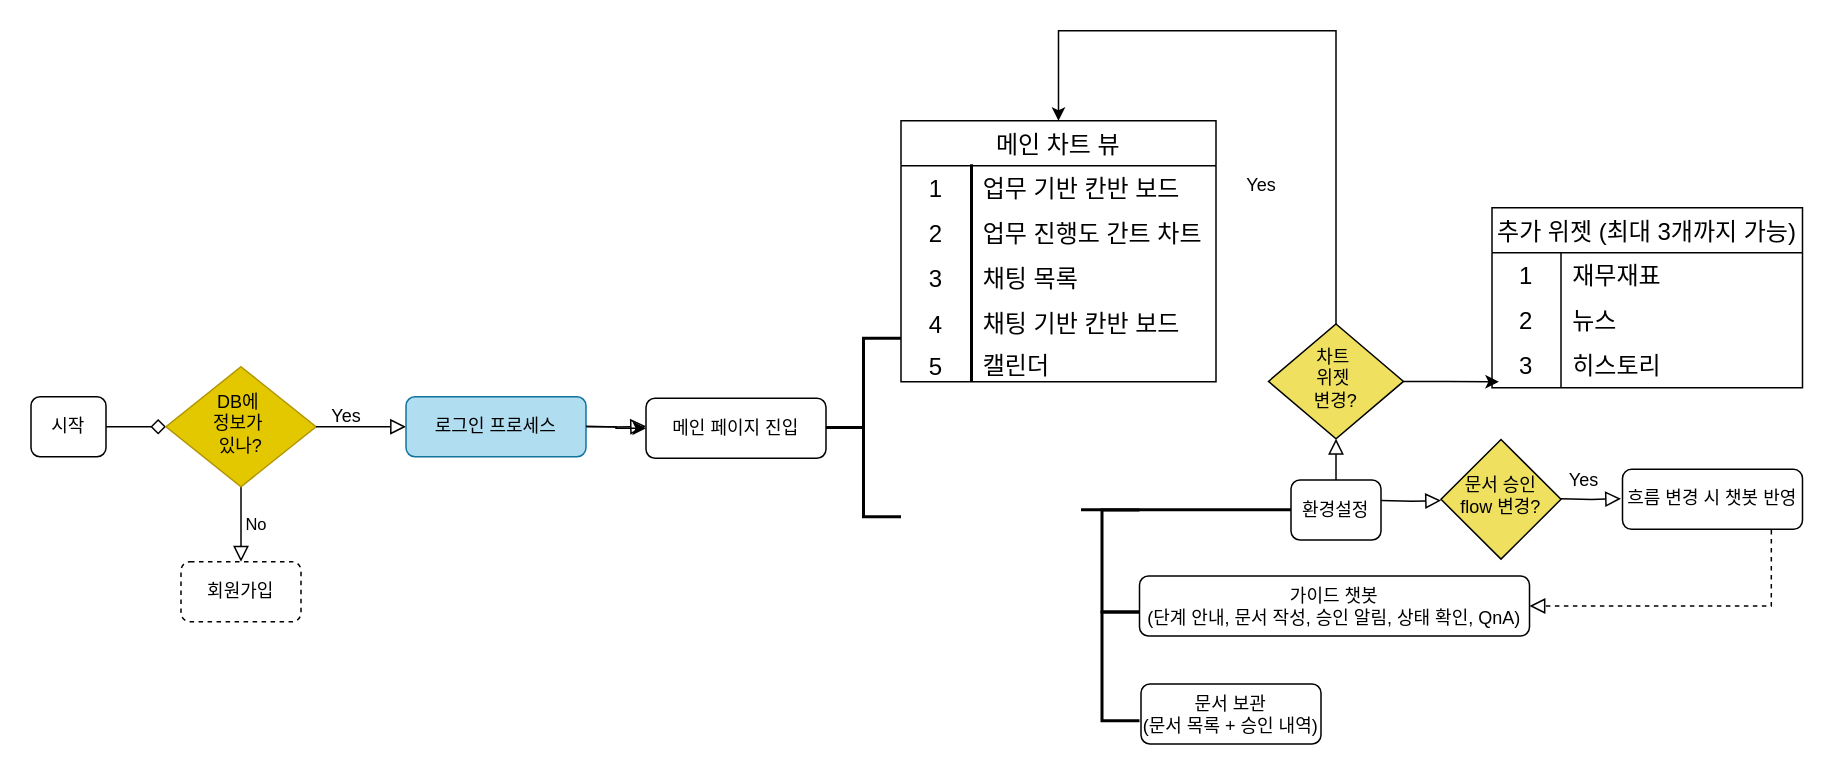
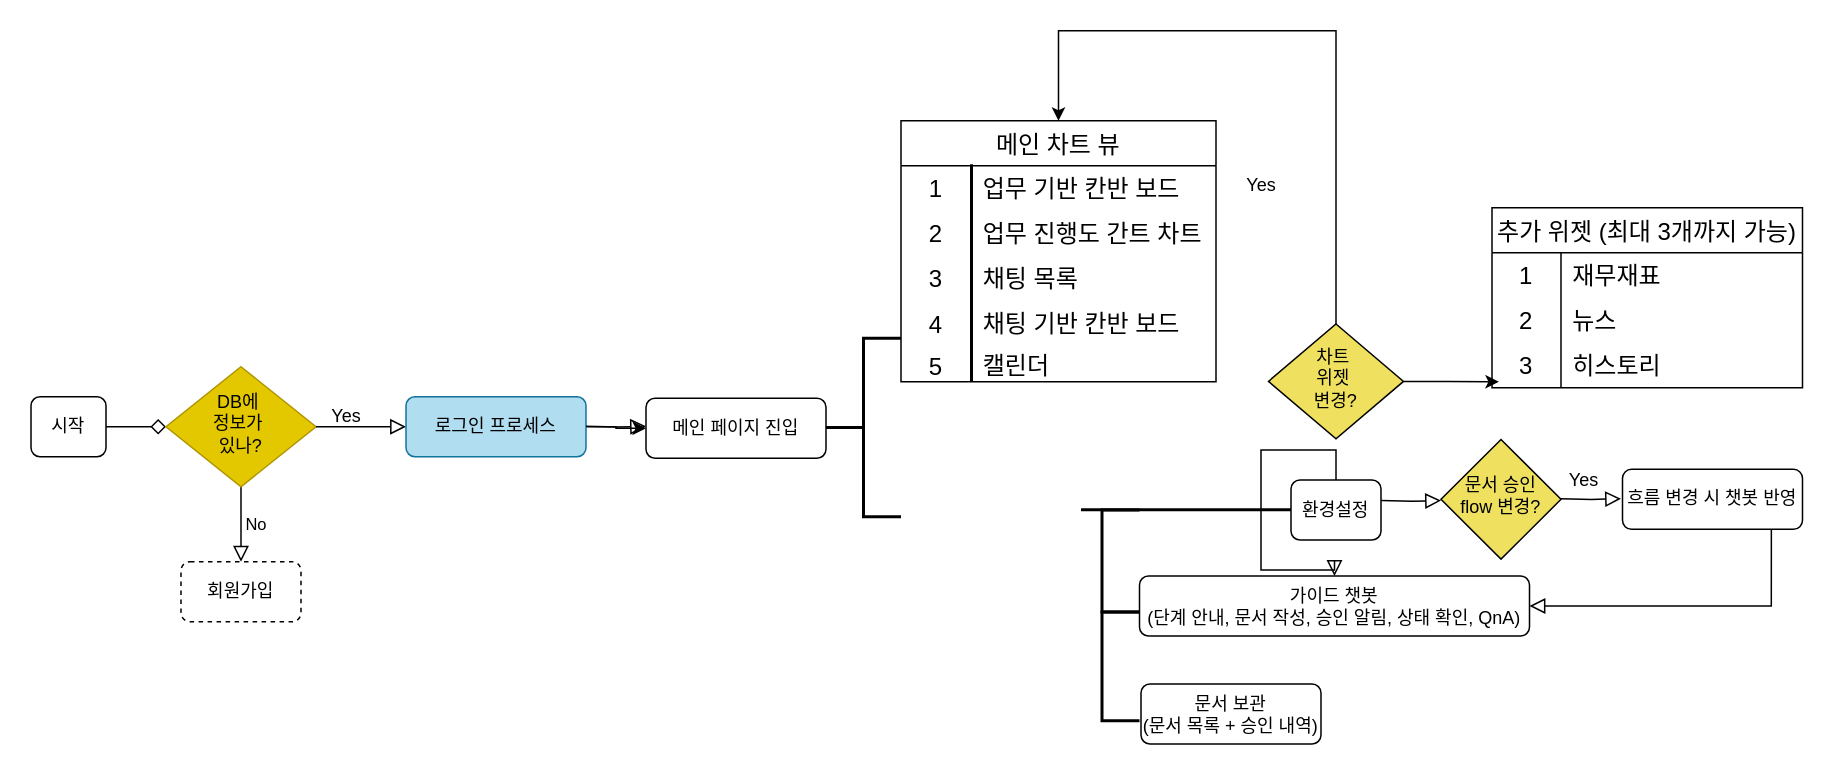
- <mxCell id="24" value="" style="rounded=0;html=1;jettySize=auto;orthogonalLoop=1;fontSize=11;endArrow=block;endFill=0;endSize=8;strokeWidth=1;shadow=0;labelBackgroundColor=none;edgeStyle=orthogonalEdgeStyle;exitX=0.5;exitY=0;exitDx=0;exitDy=0;entryX=0.5;entryY=1;entryDx=0;entryDy=0;" edge="1" parent="1" source="17" target="16"><mxGeometry relative="1" as="geometry"><mxPoint x="884" y="305.5" as="sourcePoint" /><mxPoint x="924" y="305.5" as="targetPoint" /></mxGeometry></mxCell>
+ <mxCell id="24" value="" style="rounded=0;html=1;jettySize=auto;orthogonalLoop=1;fontSize=11;endArrow=block;endFill=0;endSize=8;strokeWidth=1;shadow=0;labelBackgroundColor=none;edgeStyle=orthogonalEdgeStyle;exitX=0.5;exitY=0;exitDx=0;exitDy=0;" edge="1" parent="1" source="17" target="20"><mxGeometry relative="1" as="geometry"><mxPoint x="884" y="305.5" as="sourcePoint" /><mxPoint x="924" y="305.5" as="targetPoint" /></mxGeometry></mxCell>
- <mxCell id="28" value="" style="rounded=0;html=1;jettySize=auto;orthogonalLoop=1;fontSize=11;endArrow=block;endFill=0;endSize=8;strokeWidth=1;shadow=0;labelBackgroundColor=none;edgeStyle=orthogonalEdgeStyle;exitX=0.827;exitY=1.01;exitDx=0;exitDy=0;exitPerimeter=0;entryX=1;entryY=0.5;entryDx=0;entryDy=0;dashed=1;" edge="1" parent="1" source="18" target="20"><mxGeometry relative="1" as="geometry"><mxPoint x="1070" y="393.5" as="sourcePoint" /><mxPoint x="1090" y="483.5" as="targetPoint" /></mxGeometry></mxCell>
+ <mxCell id="28" value="" style="rounded=0;html=1;jettySize=auto;orthogonalLoop=1;fontSize=11;endArrow=block;endFill=0;endSize=8;strokeWidth=1;shadow=0;labelBackgroundColor=none;edgeStyle=orthogonalEdgeStyle;exitX=0.827;exitY=1.01;exitDx=0;exitDy=0;exitPerimeter=0;entryX=1;entryY=0.5;entryDx=0;entryDy=0;" edge="1" parent="1" source="18" target="20"><mxGeometry relative="1" as="geometry"><mxPoint x="1070" y="393.5" as="sourcePoint" /><mxPoint x="1090" y="483.5" as="targetPoint" /></mxGeometry></mxCell>
